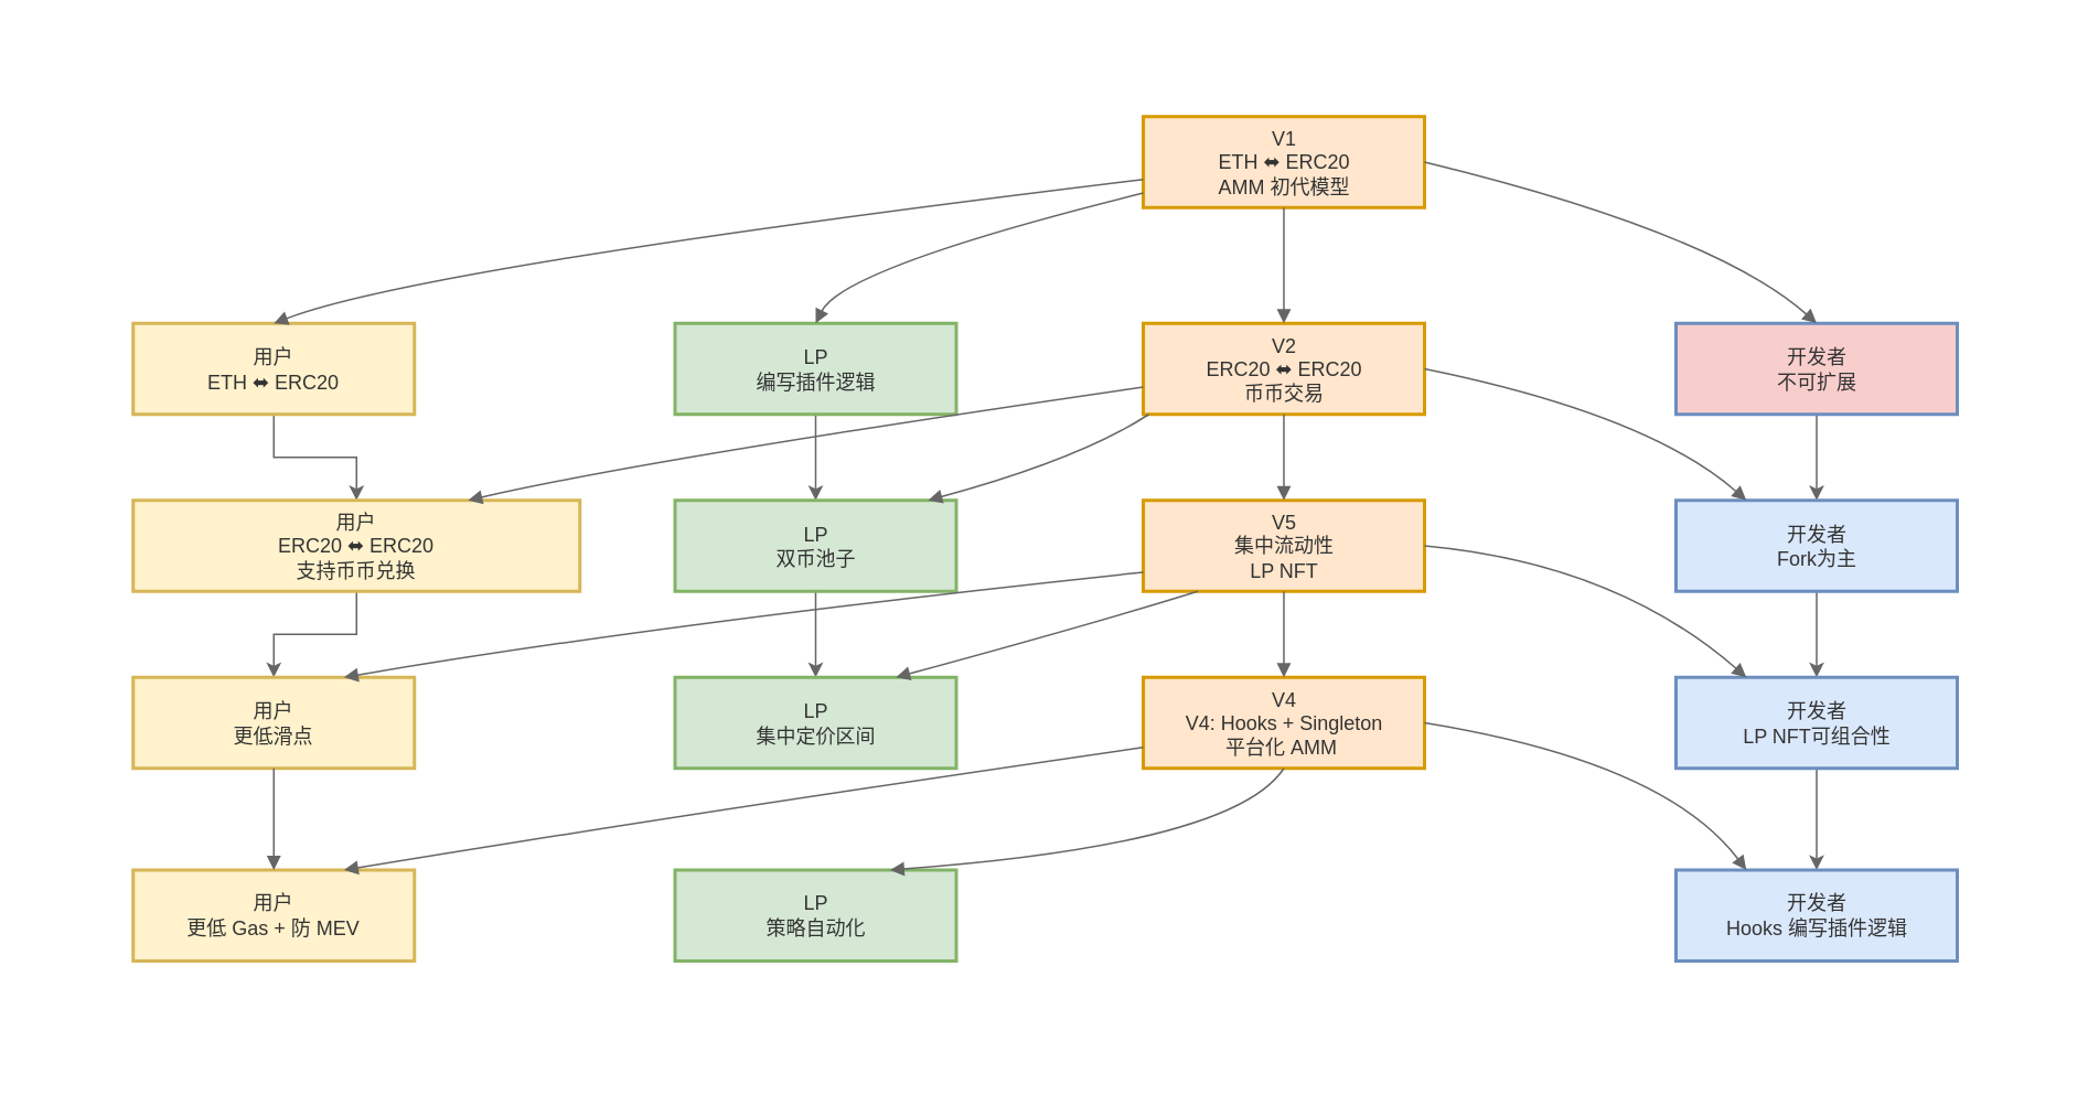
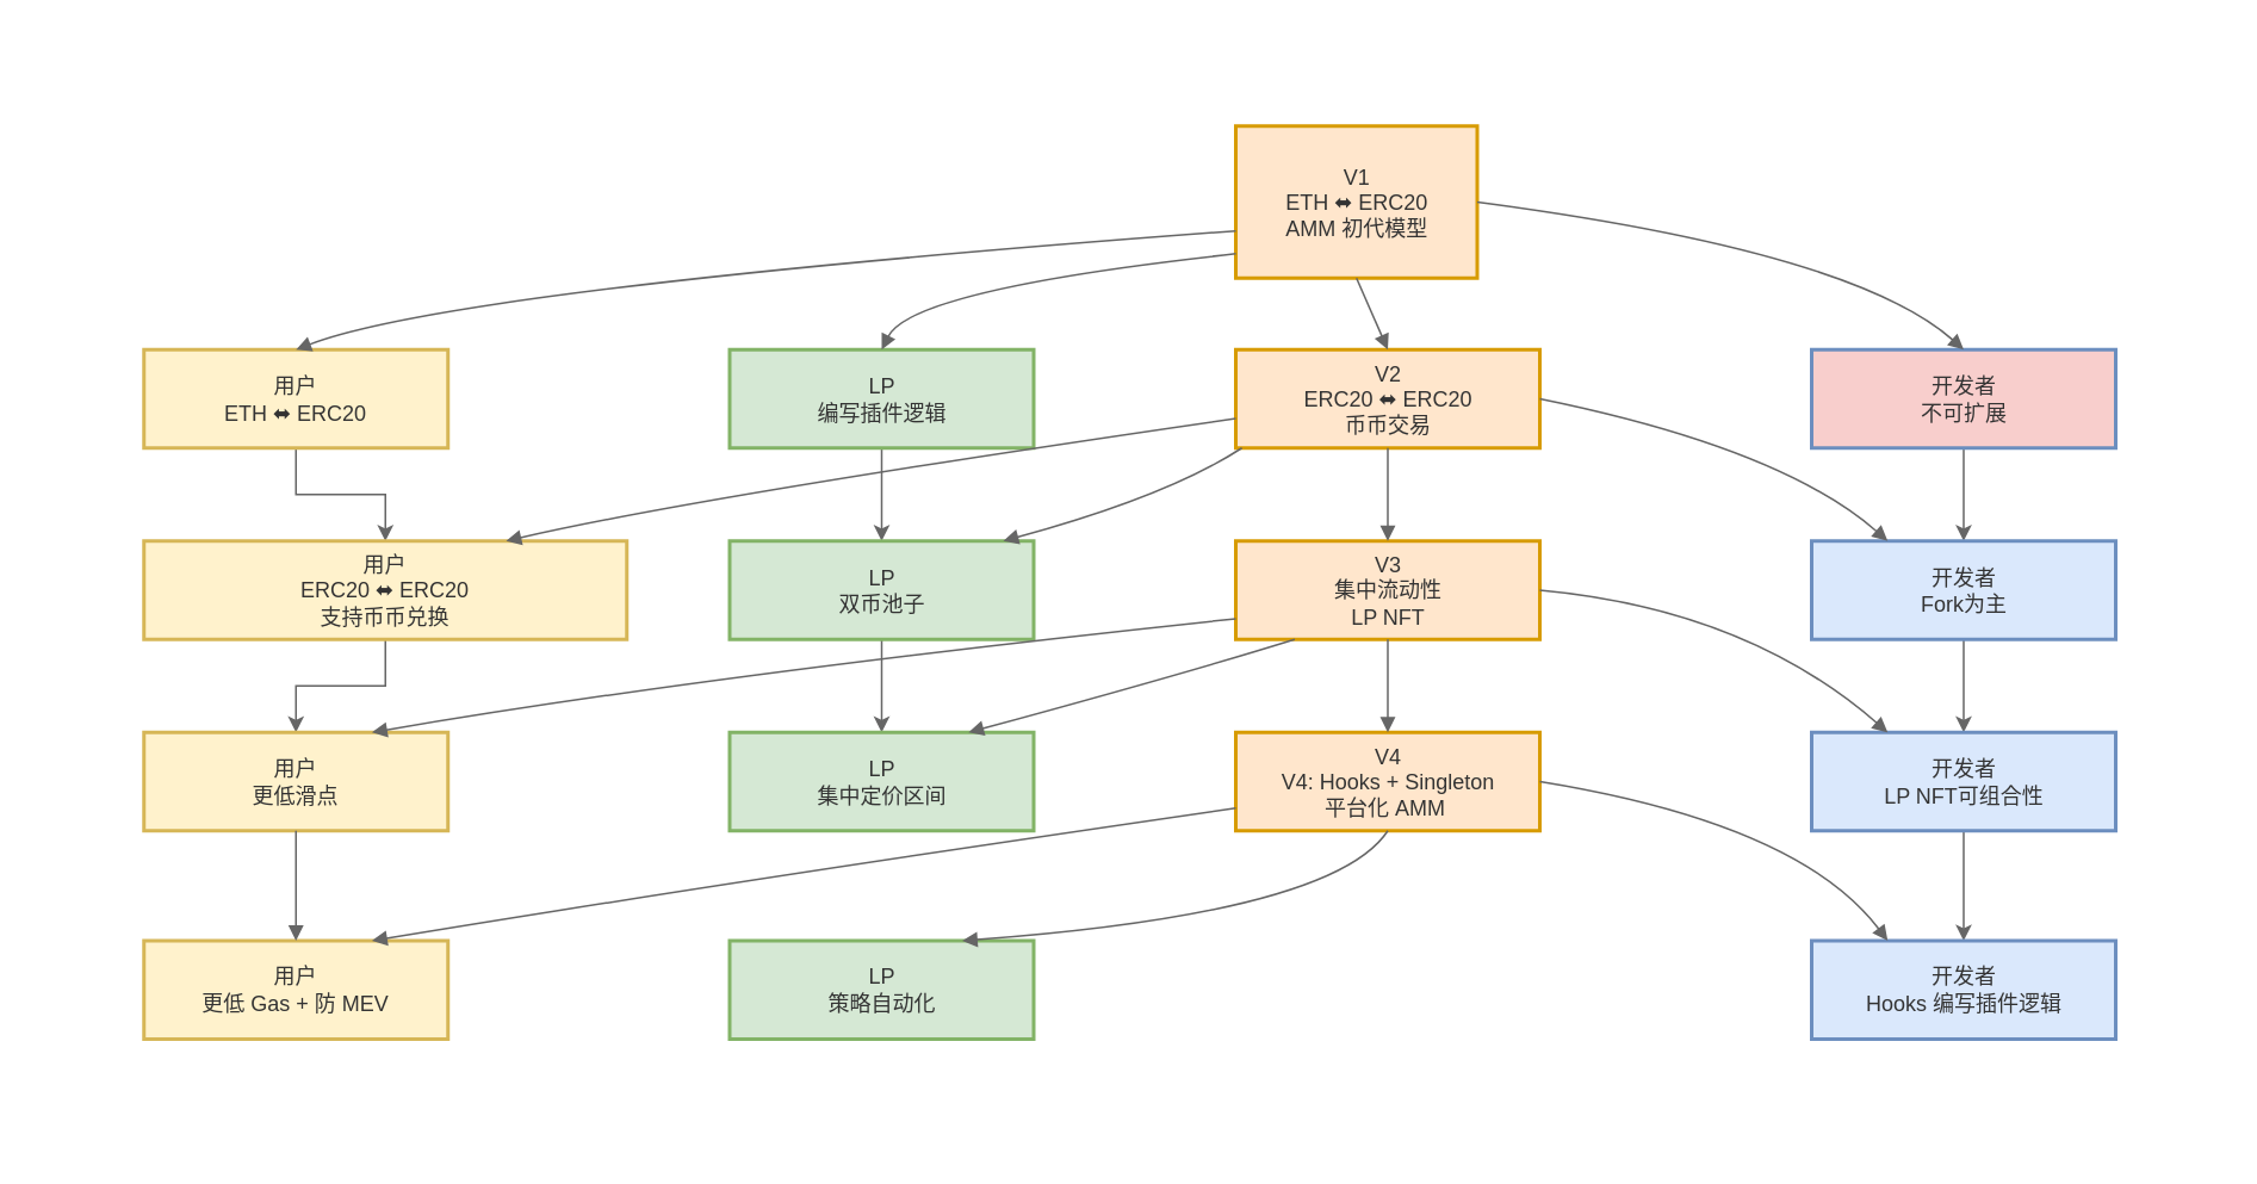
- <mxCell id="3" value="V1&#10;ETH ⬌ ERC20&#10;AMM 初代模型" style="whiteSpace=wrap;strokeWidth=2;labelBackgroundColor=none;fillColor=#ffe6cc;strokeColor=#d79b00;labelBorderColor=none;fontColor=#333333;" parent="1" vertex="1"><mxGeometry x="690.5" y="70" width="170" height="55" as="geometry" /></mxCell>
+ <mxCell id="3" value="V1&#10;ETH ⬌ ERC20&#10;AMM 初代模型" style="whiteSpace=wrap;strokeWidth=2;labelBackgroundColor=none;fillColor=#ffe6cc;strokeColor=#d79b00;labelBorderColor=none;fontColor=#333333;" parent="1" vertex="1"><mxGeometry x="690.5" y="70" width="135" height="85" as="geometry" /></mxCell>
- <mxCell id="5" value="V5&#10;集中流动性&#10;LP NFT" style="whiteSpace=wrap;strokeWidth=2;labelBackgroundColor=none;fillColor=#ffe6cc;strokeColor=#d79b00;labelBorderColor=none;fontColor=#333333;" parent="1" vertex="1"><mxGeometry x="690.5" y="302" width="170" height="55" as="geometry" /></mxCell>
+ <mxCell id="5" value="V3&#10;集中流动性&#10;LP NFT" style="whiteSpace=wrap;strokeWidth=2;labelBackgroundColor=none;fillColor=#ffe6cc;strokeColor=#d79b00;labelBorderColor=none;fontColor=#333333;" parent="1" vertex="1"><mxGeometry x="690.5" y="302" width="170" height="55" as="geometry" /></mxCell>
